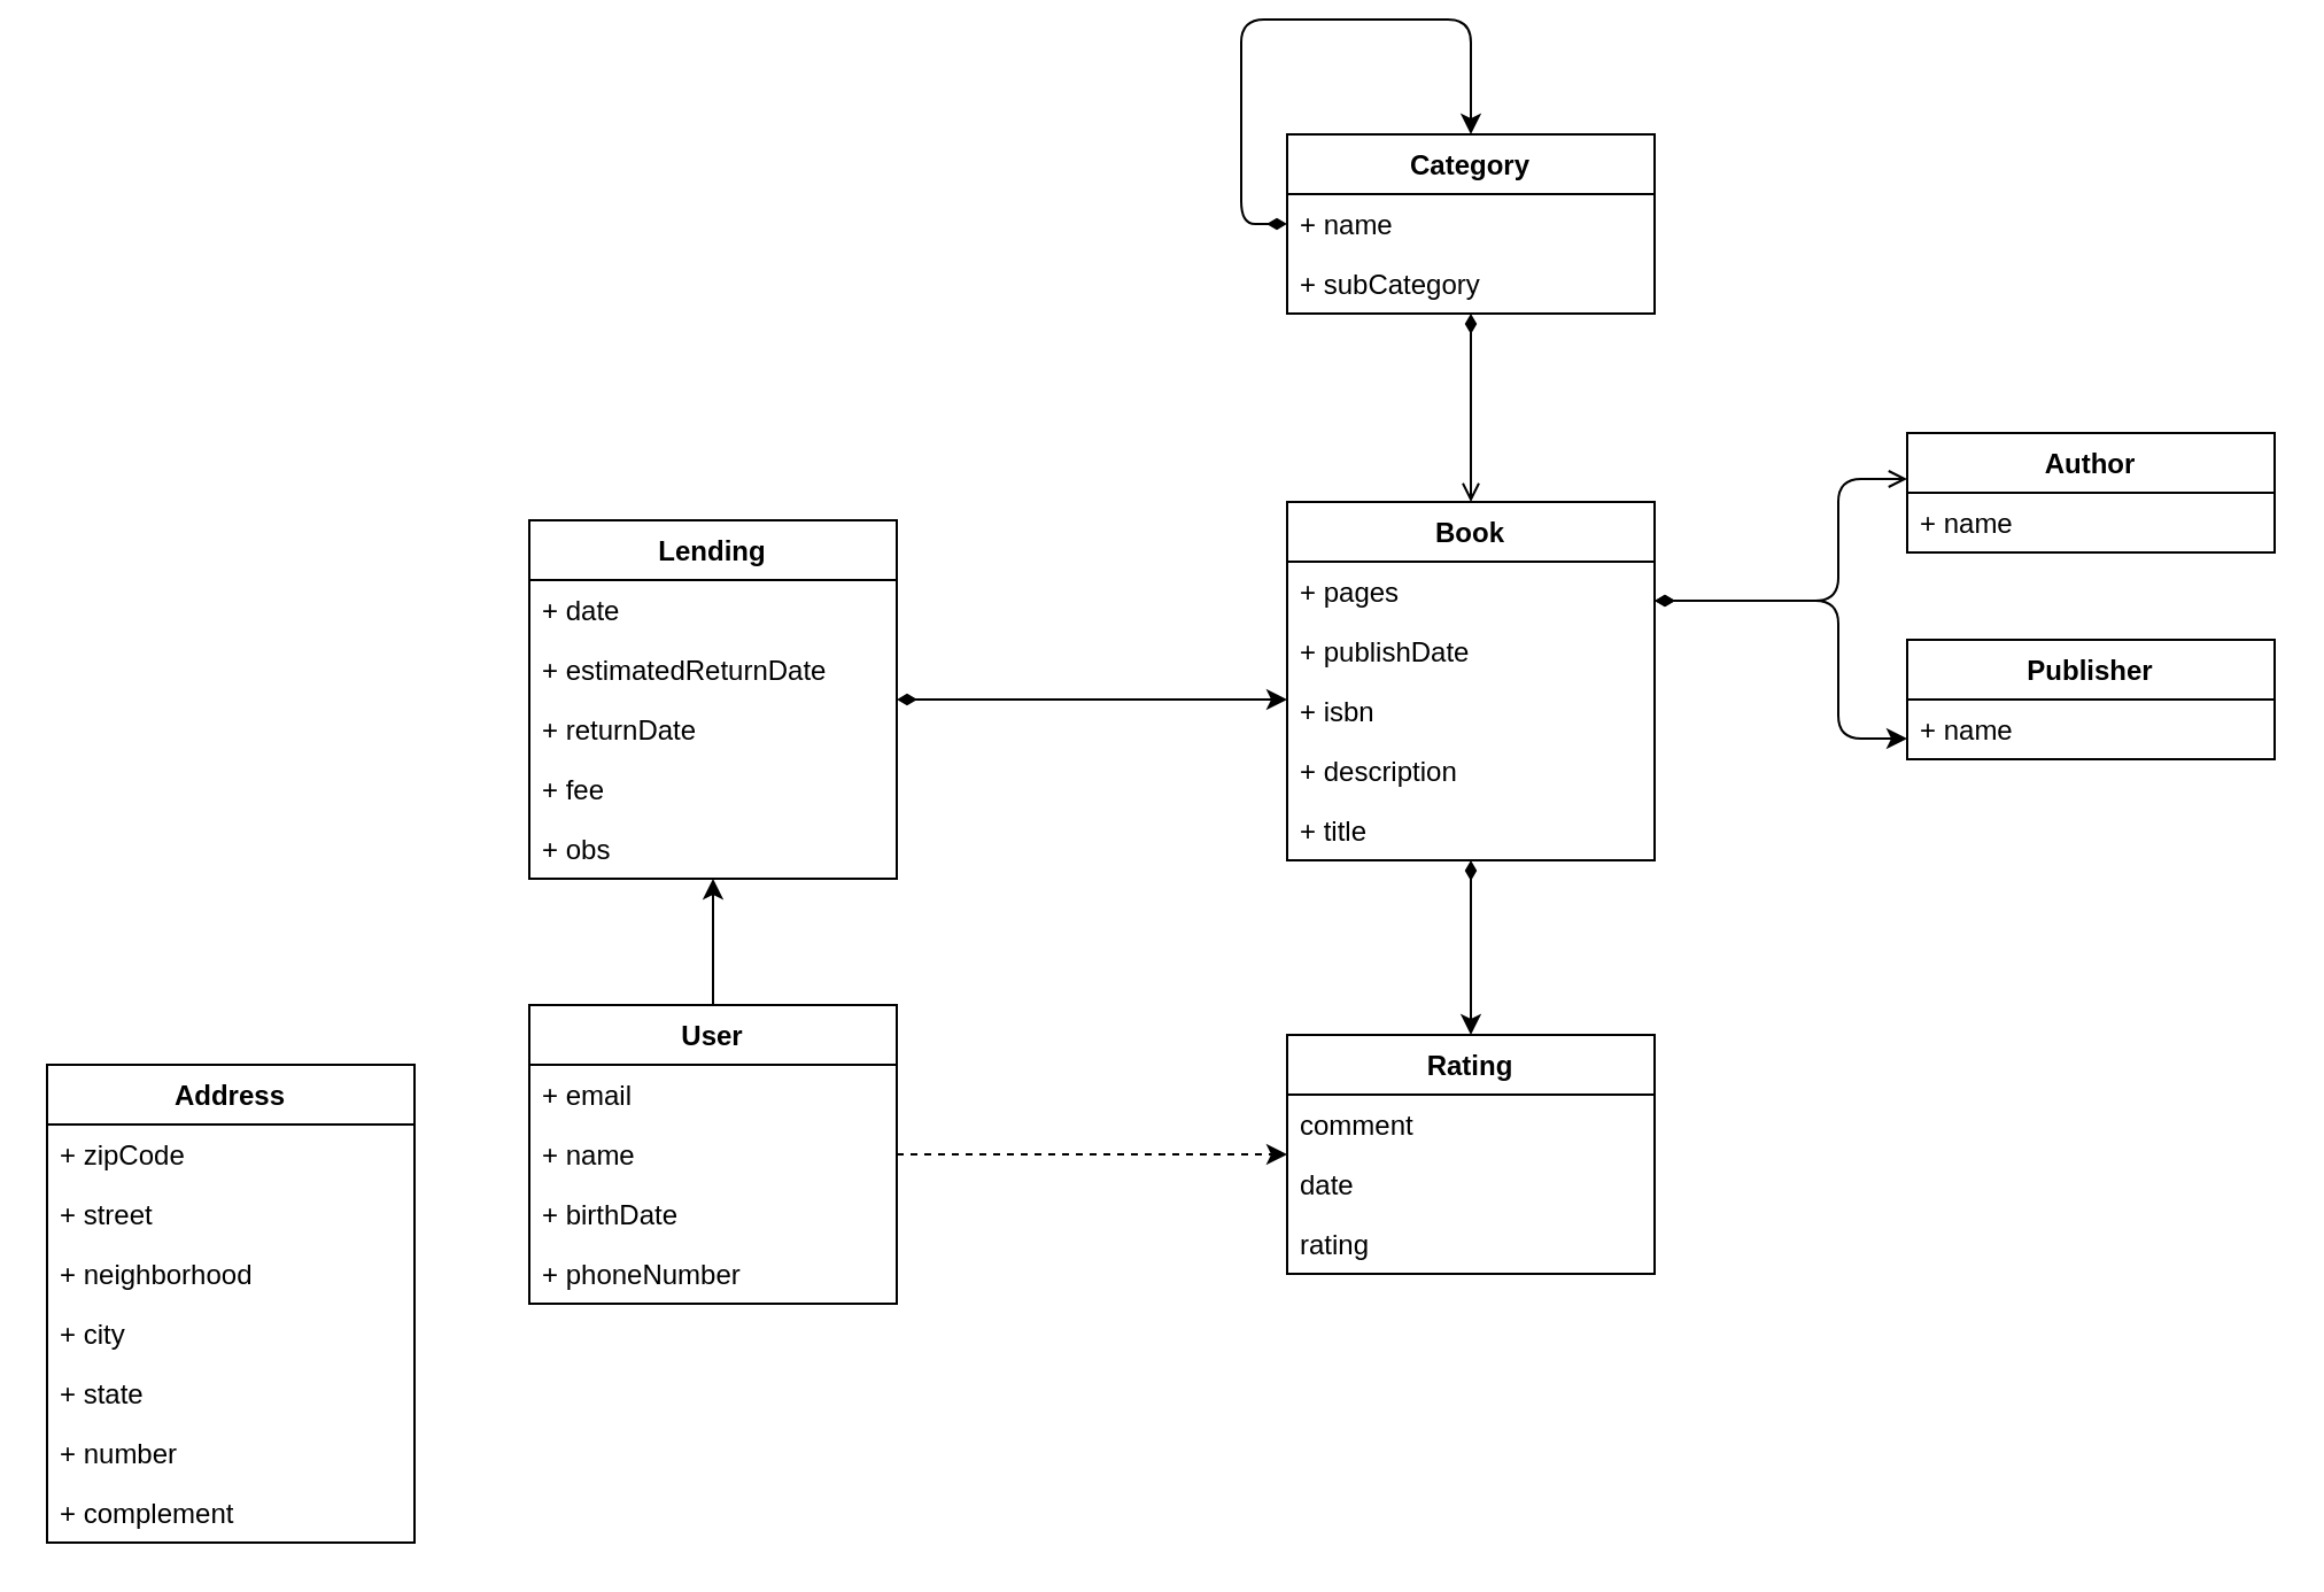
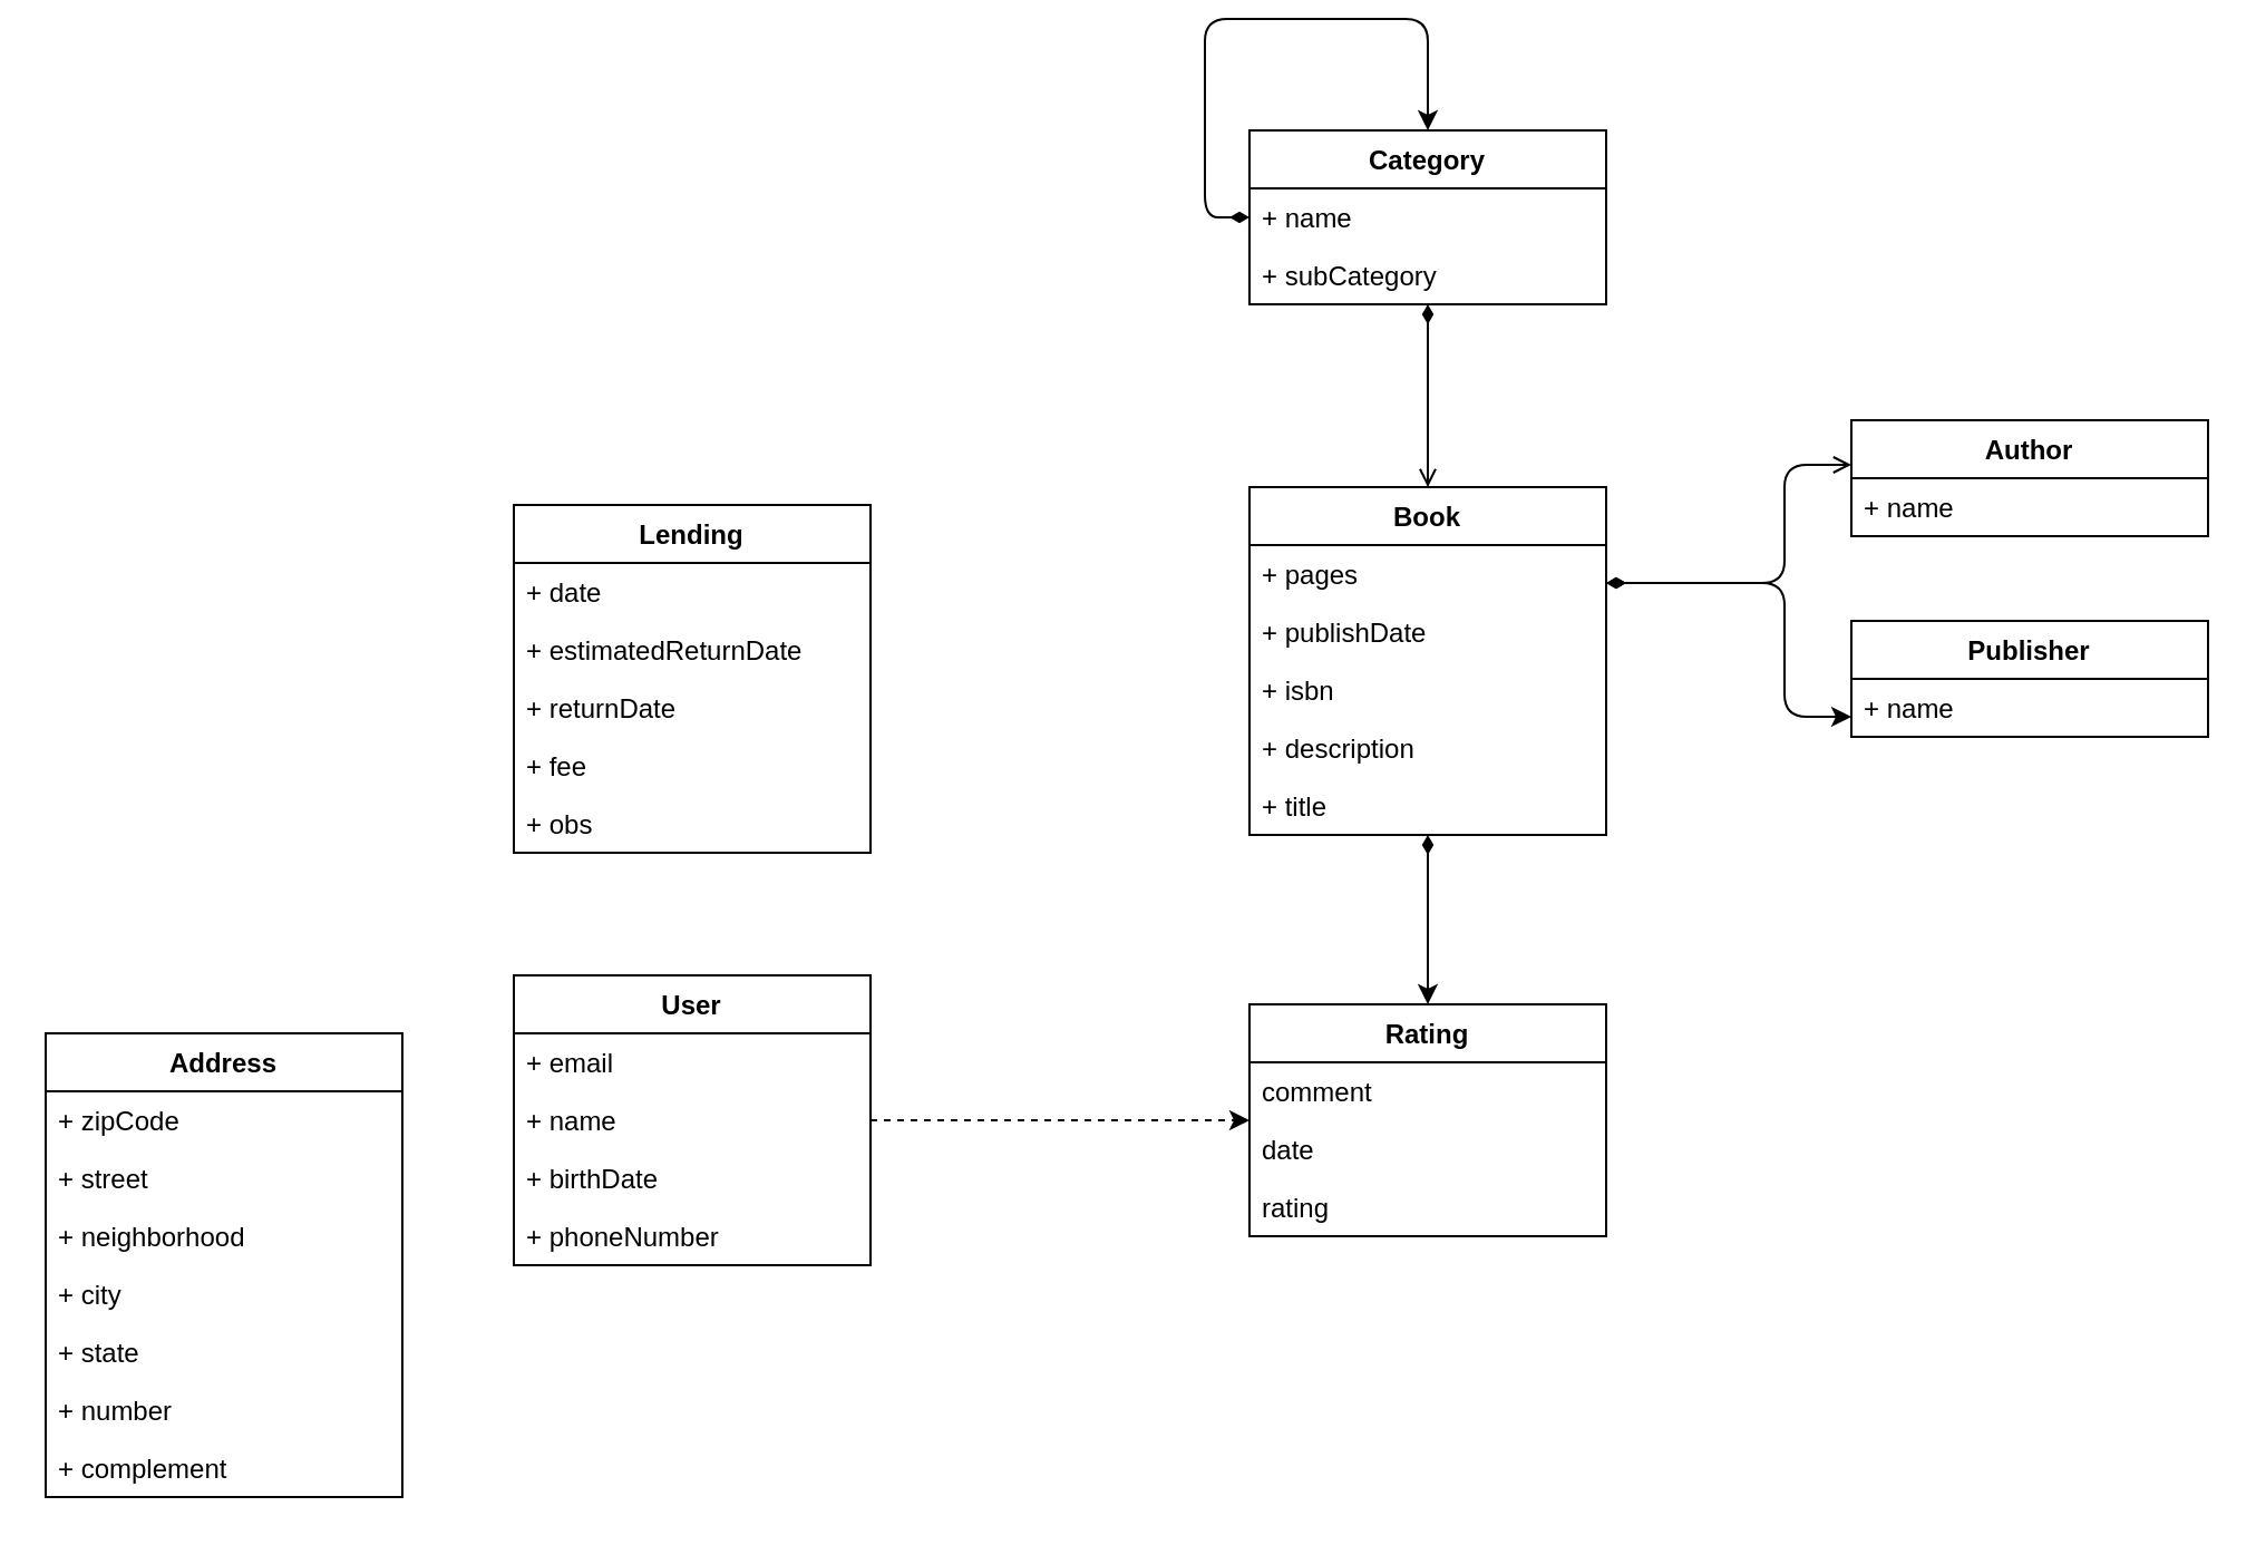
- <mxCell id="26" style="edgeStyle=orthogonalEdgeStyle;rounded=1;orthogonalLoop=1;jettySize=auto;html=1;startArrow=diamondThin;startFill=1;" edge="1" parent="1" source="20" target="4"><mxGeometry relative="1" as="geometry"><Array as="points"><mxPoint x="380" y="230" /></Array></mxGeometry></mxCell>
- <mxCell id="31" style="edgeStyle=orthogonalEdgeStyle;rounded=1;orthogonalLoop=1;jettySize=auto;html=1;startArrow=none;startFill=0;" edge="1" parent="1" source="33" target="20"><mxGeometry relative="1" as="geometry" /></mxCell>
